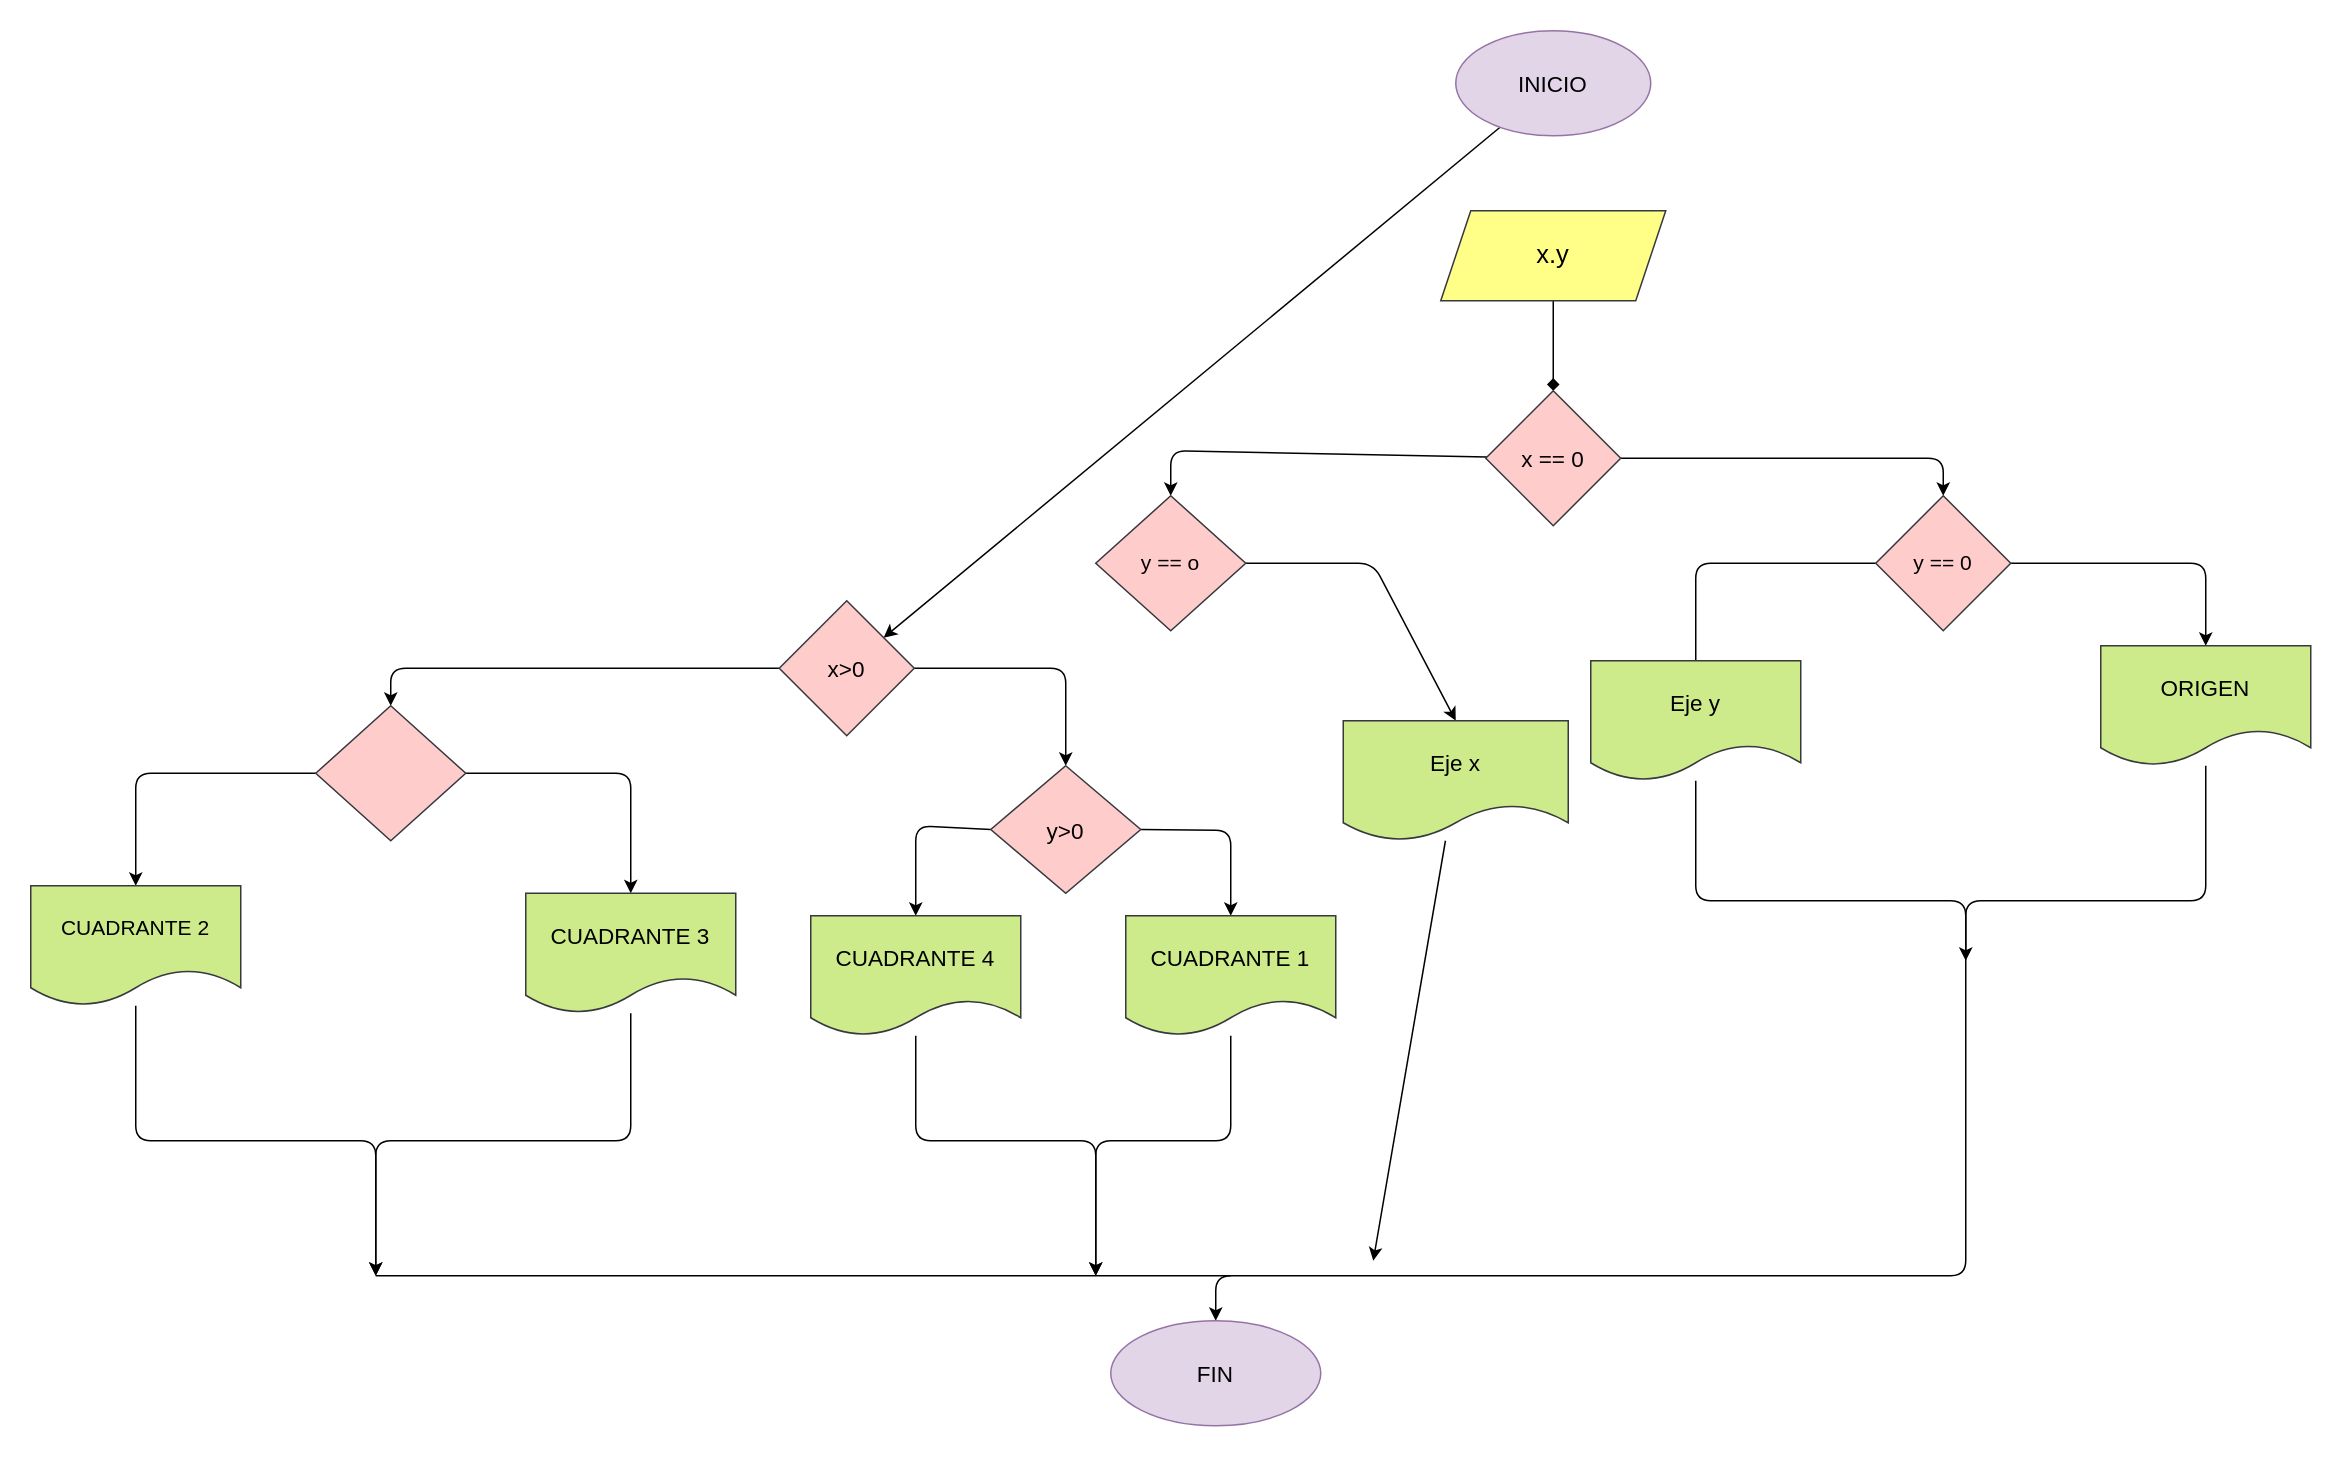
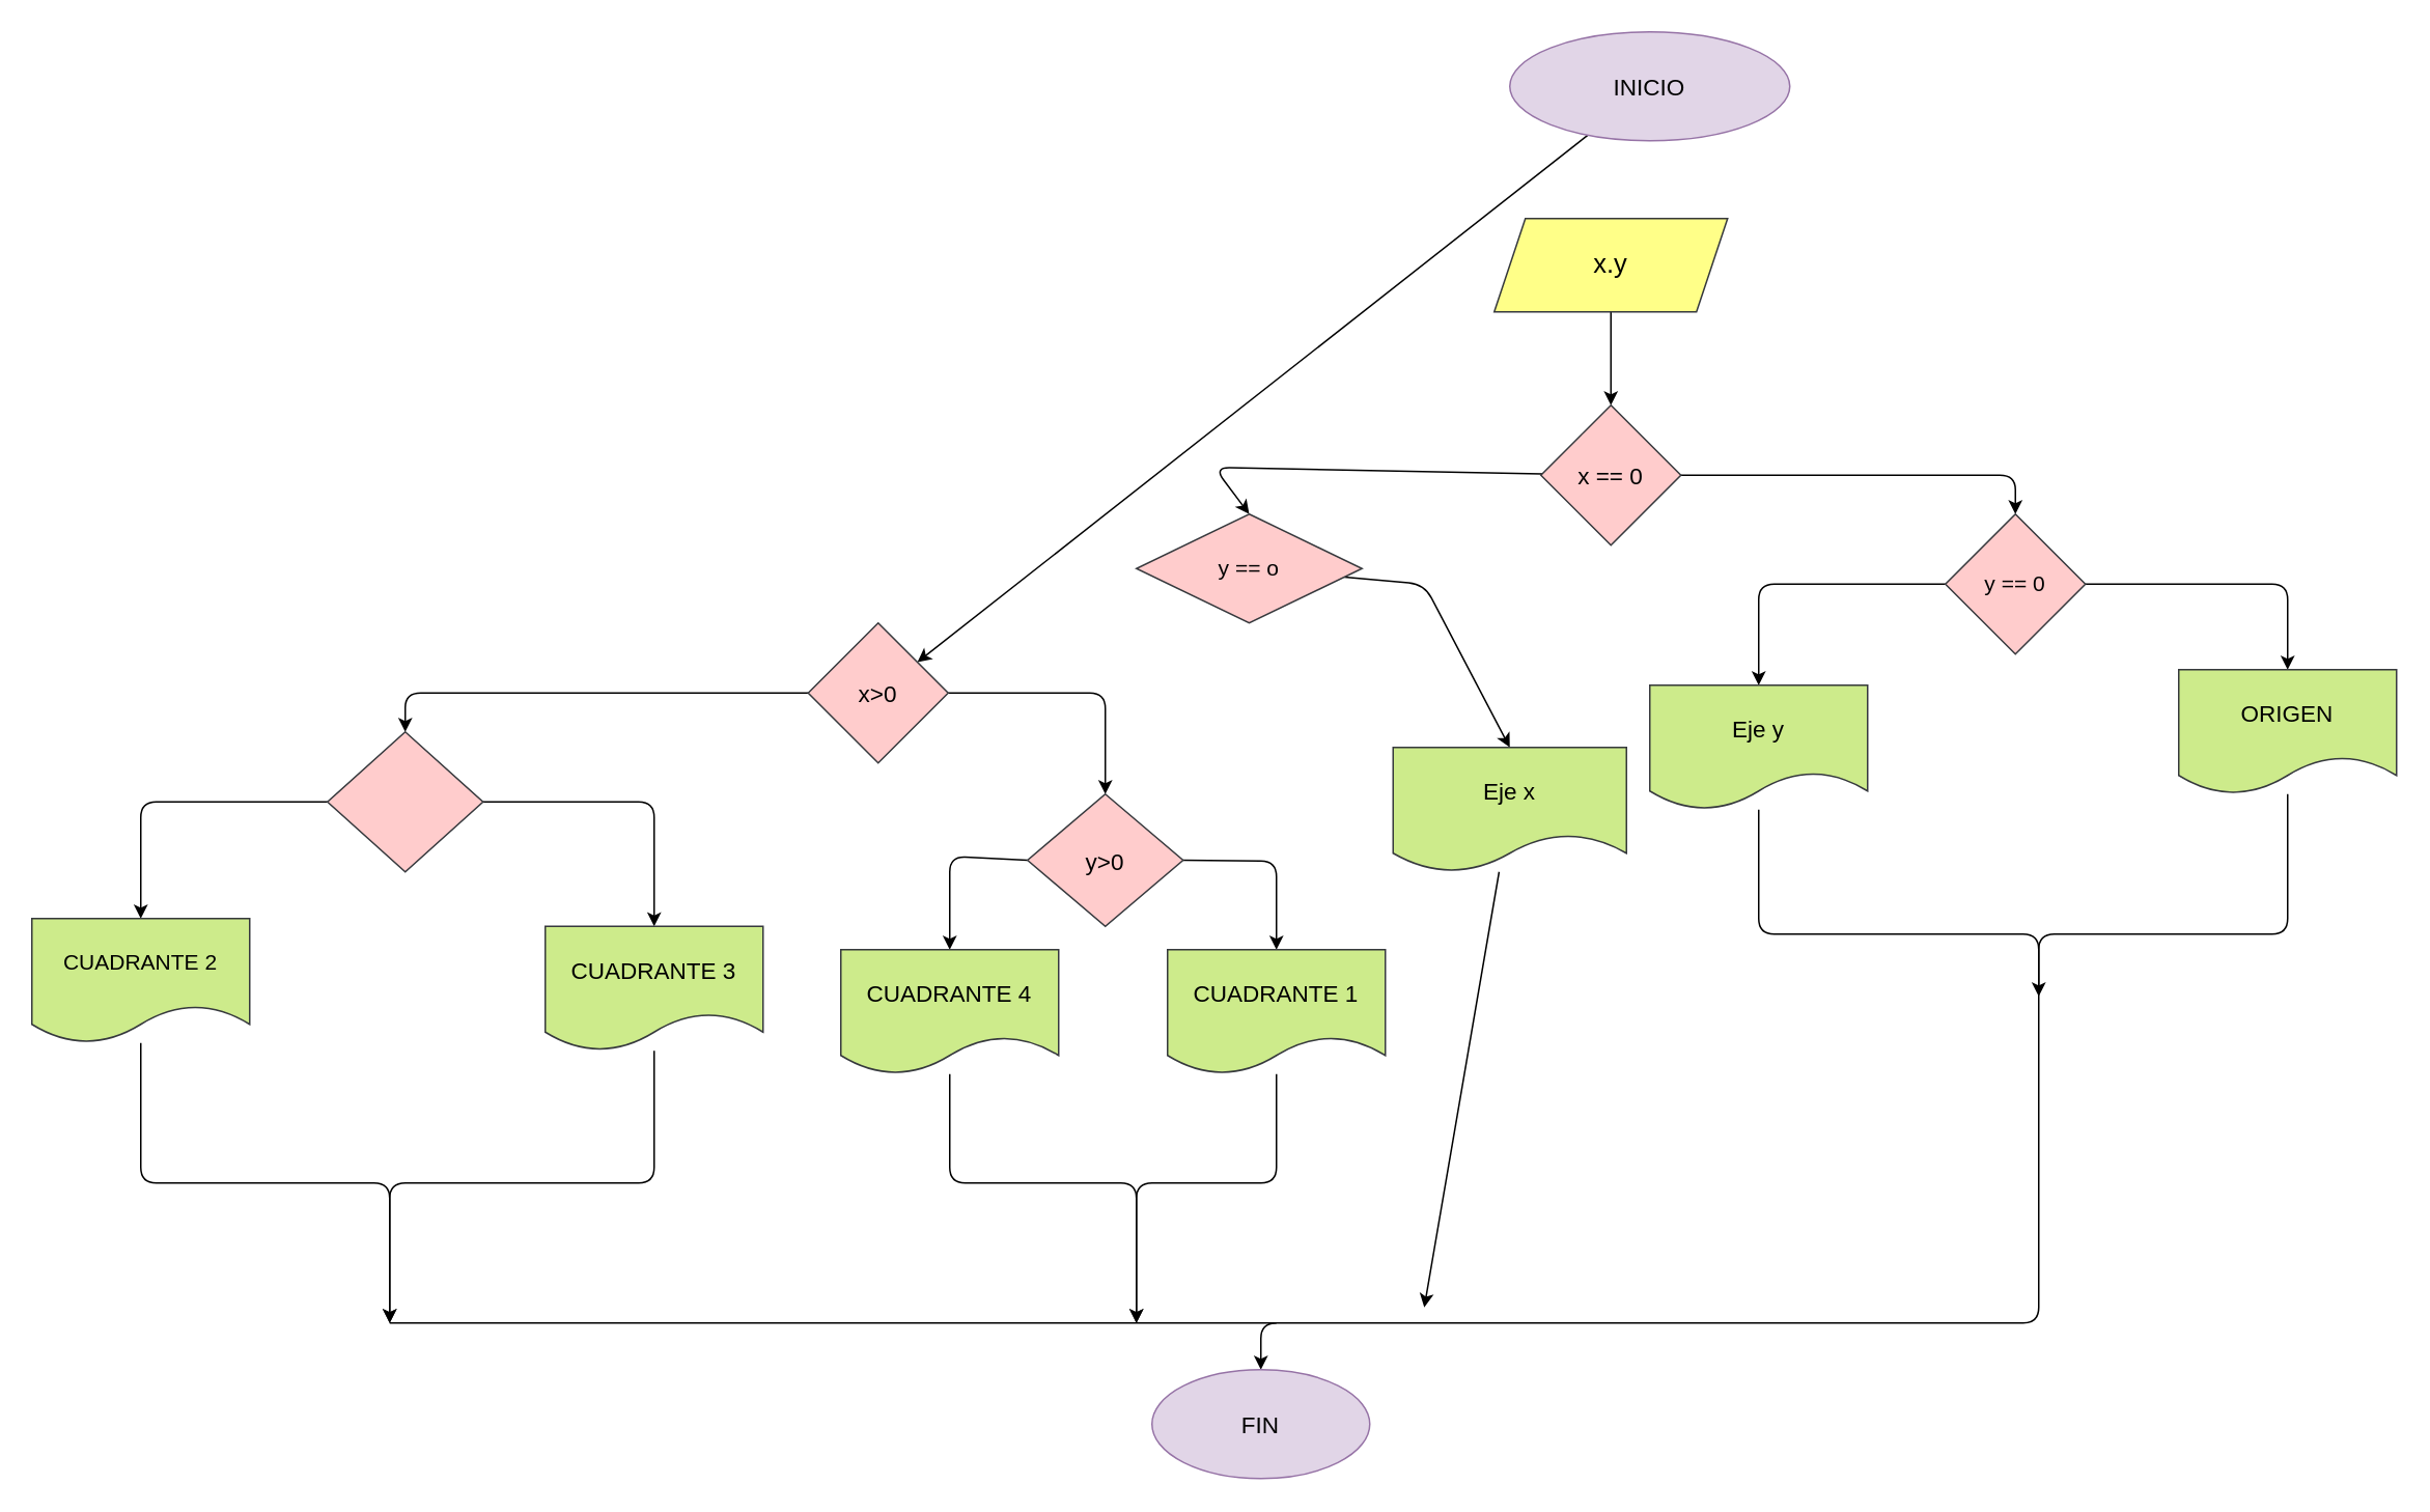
- <mxCell id="3" value="&lt;font style=&quot;font-size: 15px;&quot; color=&quot;#000000&quot;&gt;INICIO&lt;/font&gt;" style="ellipse;whiteSpace=wrap;html=1;fillColor=#e1d5e7;strokeColor=#9673a6;" vertex="1" parent="1"><mxGeometry x="970" y="20" width="130" height="70" as="geometry" /></mxCell>
+ <mxCell id="3" value="&lt;font style=&quot;font-size: 15px;&quot; color=&quot;#000000&quot;&gt;INICIO&lt;/font&gt;" style="ellipse;whiteSpace=wrap;html=1;fillColor=#e1d5e7;strokeColor=#9673a6;" vertex="1" parent="1"><mxGeometry x="970" y="20" width="180" height="70" as="geometry" /></mxCell>
- <mxCell id="4" value="" style="edgeStyle=none;html=1;endArrow=diamond;" edge="1" parent="1" source="5" target="8"><mxGeometry relative="1" as="geometry" /></mxCell>
+ <mxCell id="4" value="" style="edgeStyle=none;html=1;" edge="1" parent="1" source="5" target="8"><mxGeometry relative="1" as="geometry" /></mxCell>
- <mxCell id="17" value="&lt;font style=&quot;font-size: 14px;&quot; color=&quot;#000000&quot;&gt;y == o&lt;/font&gt;" style="rhombus;whiteSpace=wrap;html=1;fillColor=#ffcccc;strokeColor=#36393d;" vertex="1" parent="1"><mxGeometry x="730" y="330" width="100" height="90" as="geometry" /></mxCell>
+ <mxCell id="17" value="&lt;font style=&quot;font-size: 14px;&quot; color=&quot;#000000&quot;&gt;y == o&lt;/font&gt;" style="rhombus;whiteSpace=wrap;html=1;fillColor=#ffcccc;strokeColor=#36393d;" vertex="1" parent="1"><mxGeometry x="730" y="330" width="145" height="70" as="geometry" /></mxCell>
- <mxCell id="9" style="edgeStyle=none;html=1;entryX=0.5;entryY=0;entryDx=0;entryDy=0;endArrow=none;" edge="1" parent="1" source="11" target="15"><mxGeometry relative="1" as="geometry"><Array as="points"><mxPoint x="1130" y="375" /></Array></mxGeometry></mxCell>
+ <mxCell id="9" style="edgeStyle=none;html=1;entryX=0.5;entryY=0;entryDx=0;entryDy=0;" edge="1" parent="1" source="11" target="15"><mxGeometry relative="1" as="geometry"><Array as="points"><mxPoint x="1130" y="375" /></Array></mxGeometry></mxCell>
